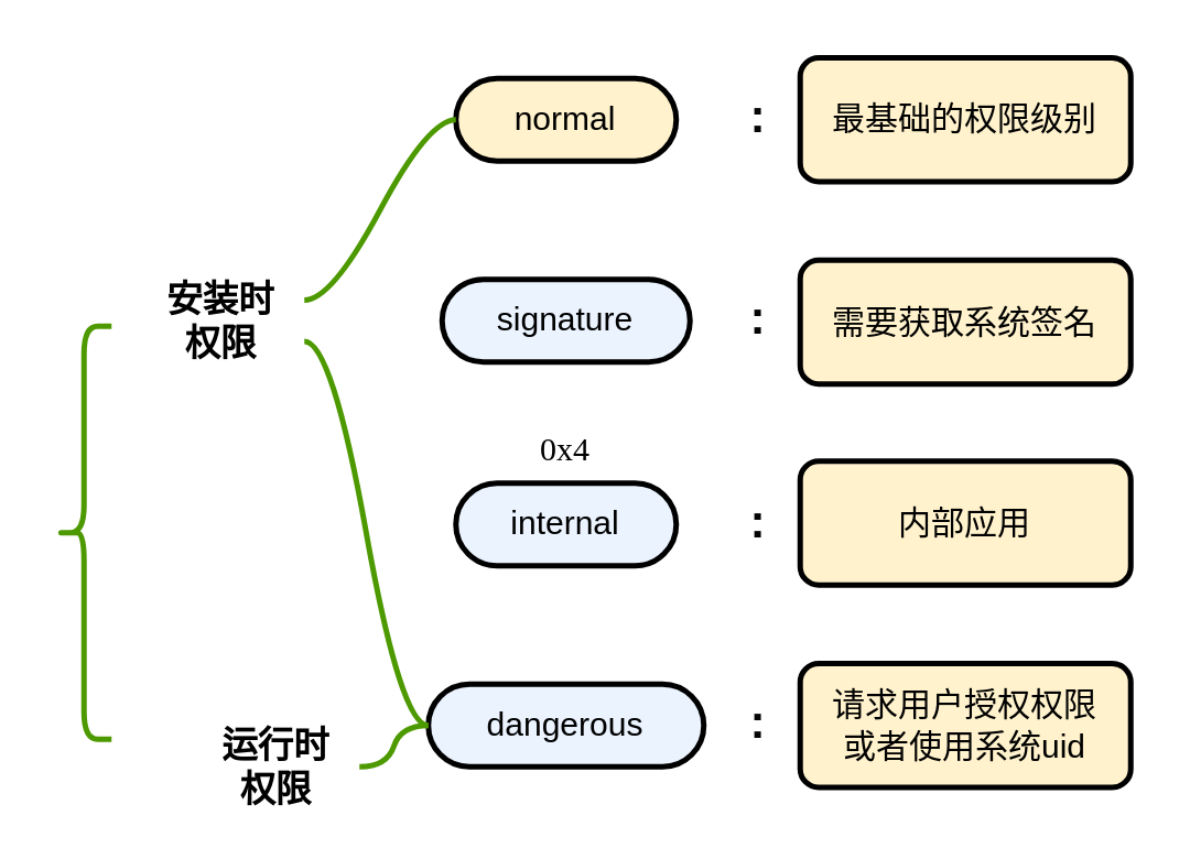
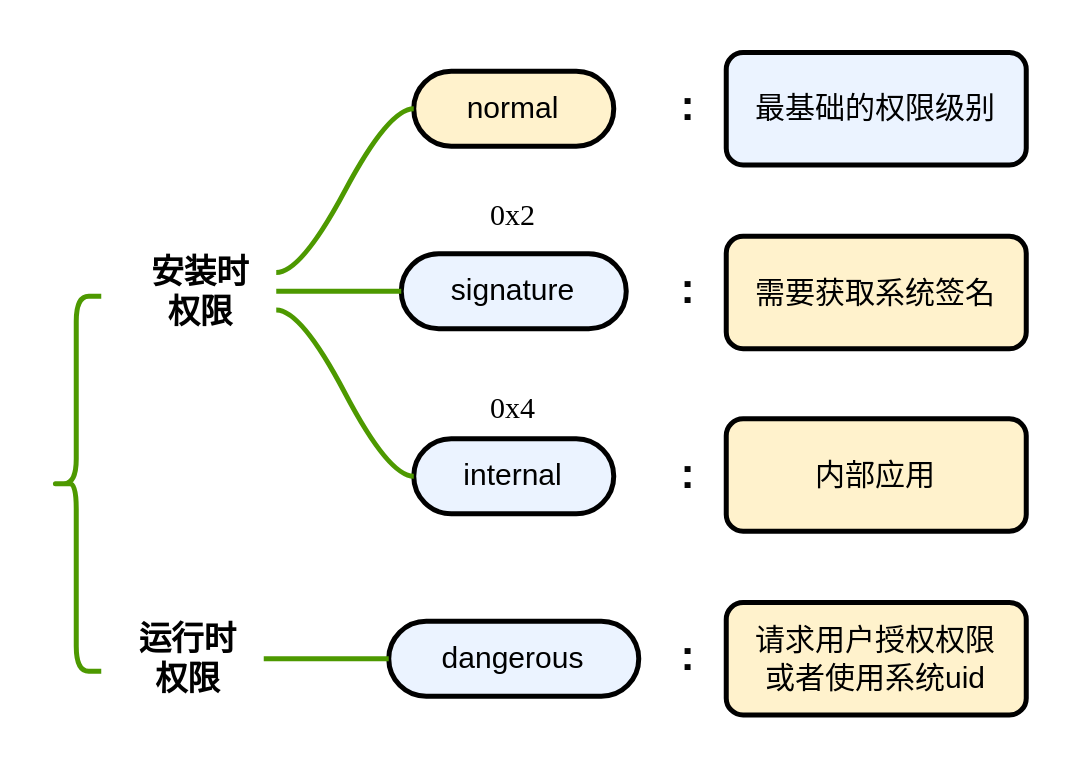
- <mxCell id="11" value="最基础的权限级别" style="rounded=1;whiteSpace=wrap;html=1;fillColor=#fff2cc;strokeColor=#000000;strokeWidth=2;" parent="1" vertex="1"><mxGeometry x="290" y="20.5" width="120" height="45" as="geometry" /></mxCell>
+ <mxCell id="11" value="最基础的权限级别" style="rounded=1;whiteSpace=wrap;html=1;fillColor=#ebf3ff;strokeColor=#000000;strokeWidth=2;" parent="1" vertex="1"><mxGeometry x="290" y="20.5" width="120" height="45" as="geometry" /></mxCell>
+ <mxCell id="21" value="0x2" style="text;html=1;align=center;verticalAlign=middle;whiteSpace=wrap;rounded=0;fontFamily=Lucida Console;" vertex="1" parent="1"><mxGeometry x="175" y="71" width="60" height="30" as="geometry" /></mxCell>
+ <mxCell id="8" value="" style="edgeStyle=entityRelationEdgeStyle;startArrow=none;endArrow=none;segment=10;curved=1;sourcePerimeterSpacing=0;targetPerimeterSpacing=0;exitX=1;exitY=0.5;exitDx=0;exitDy=0;entryX=0;entryY=0.5;entryDx=0;entryDy=0;strokeWidth=2;strokeColor=light-dark(#4D9900,#EDEDED);" parent="1" source="3" target="7" edge="1"><mxGeometry relative="1" as="geometry"><mxPoint x="120" y="106" as="sourcePoint" /><mxPoint x="150" y="53" as="targetPoint" /></mxGeometry></mxCell>
- <mxCell id="18" value="" style="edgeStyle=entityRelationEdgeStyle;startArrow=none;endArrow=none;segment=10;curved=1;sourcePerimeterSpacing=0;targetPerimeterSpacing=0;exitX=1;exitY=0.75;exitDx=0;exitDy=0;strokeWidth=2;strokeColor=light-dark(#4D9900,#EDEDED);" edge="1" parent="1" source="3" target="9"><mxGeometry relative="1" as="geometry"><mxPoint x="120" y="113" as="sourcePoint" /><mxPoint x="170" y="113" as="targetPoint" /></mxGeometry></mxCell>
+ <mxCell id="18" value="" style="edgeStyle=entityRelationEdgeStyle;startArrow=none;endArrow=none;segment=10;curved=1;sourcePerimeterSpacing=0;targetPerimeterSpacing=0;exitX=1;exitY=0.75;exitDx=0;exitDy=0;entryX=0;entryY=0.5;entryDx=0;entryDy=0;strokeWidth=2;strokeColor=light-dark(#4D9900,#EDEDED);" edge="1" parent="1" source="3" target="17"><mxGeometry relative="1" as="geometry"><mxPoint x="120" y="113" as="sourcePoint" /><mxPoint x="170" y="113" as="targetPoint" /></mxGeometry></mxCell>
- <mxCell id="4" value="运行时&lt;div&gt;权限&lt;/div&gt;" style="text;html=1;align=center;verticalAlign=middle;whiteSpace=wrap;rounded=0;fontSize=13;fontStyle=1" parent="1" vertex="1"><mxGeometry x="70" y="263" width="60" height="30" as="geometry" /></mxCell>
+ <mxCell id="4" value="运行时&lt;div&gt;权限&lt;/div&gt;" style="text;html=1;align=center;verticalAlign=middle;whiteSpace=wrap;rounded=0;fontSize=13;fontStyle=1" parent="1" vertex="1"><mxGeometry x="45" y="248" width="60" height="30" as="geometry" /></mxCell>
